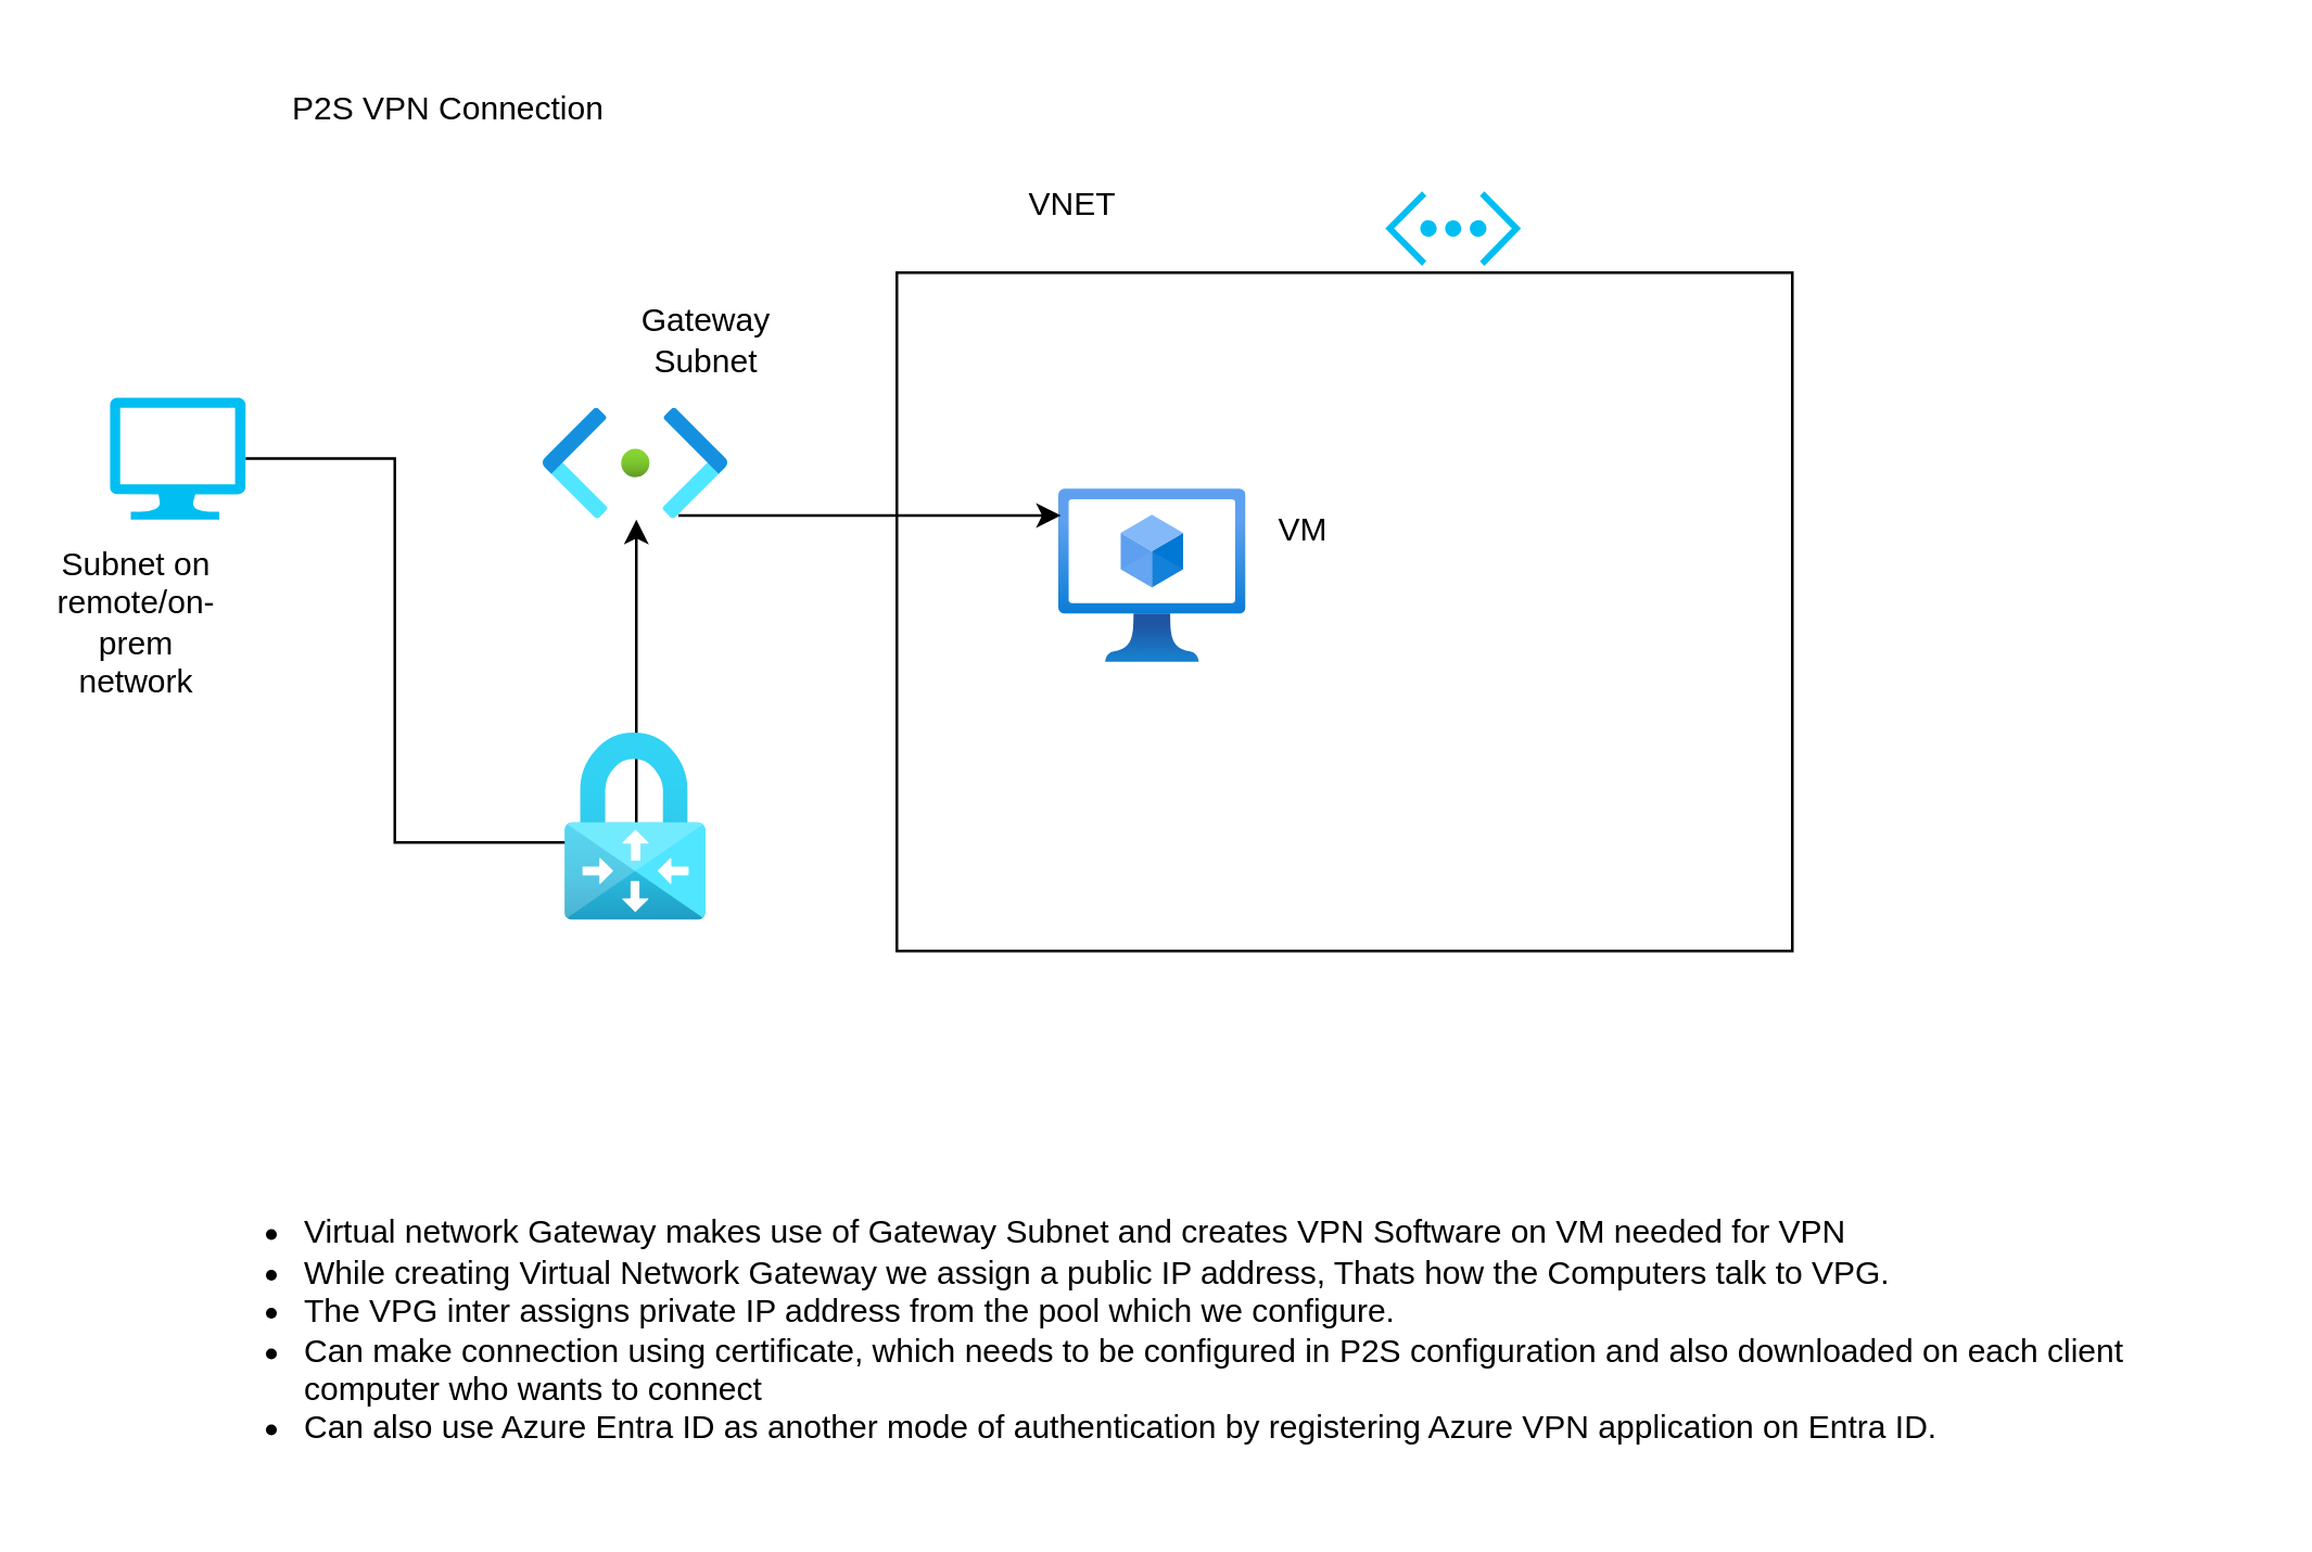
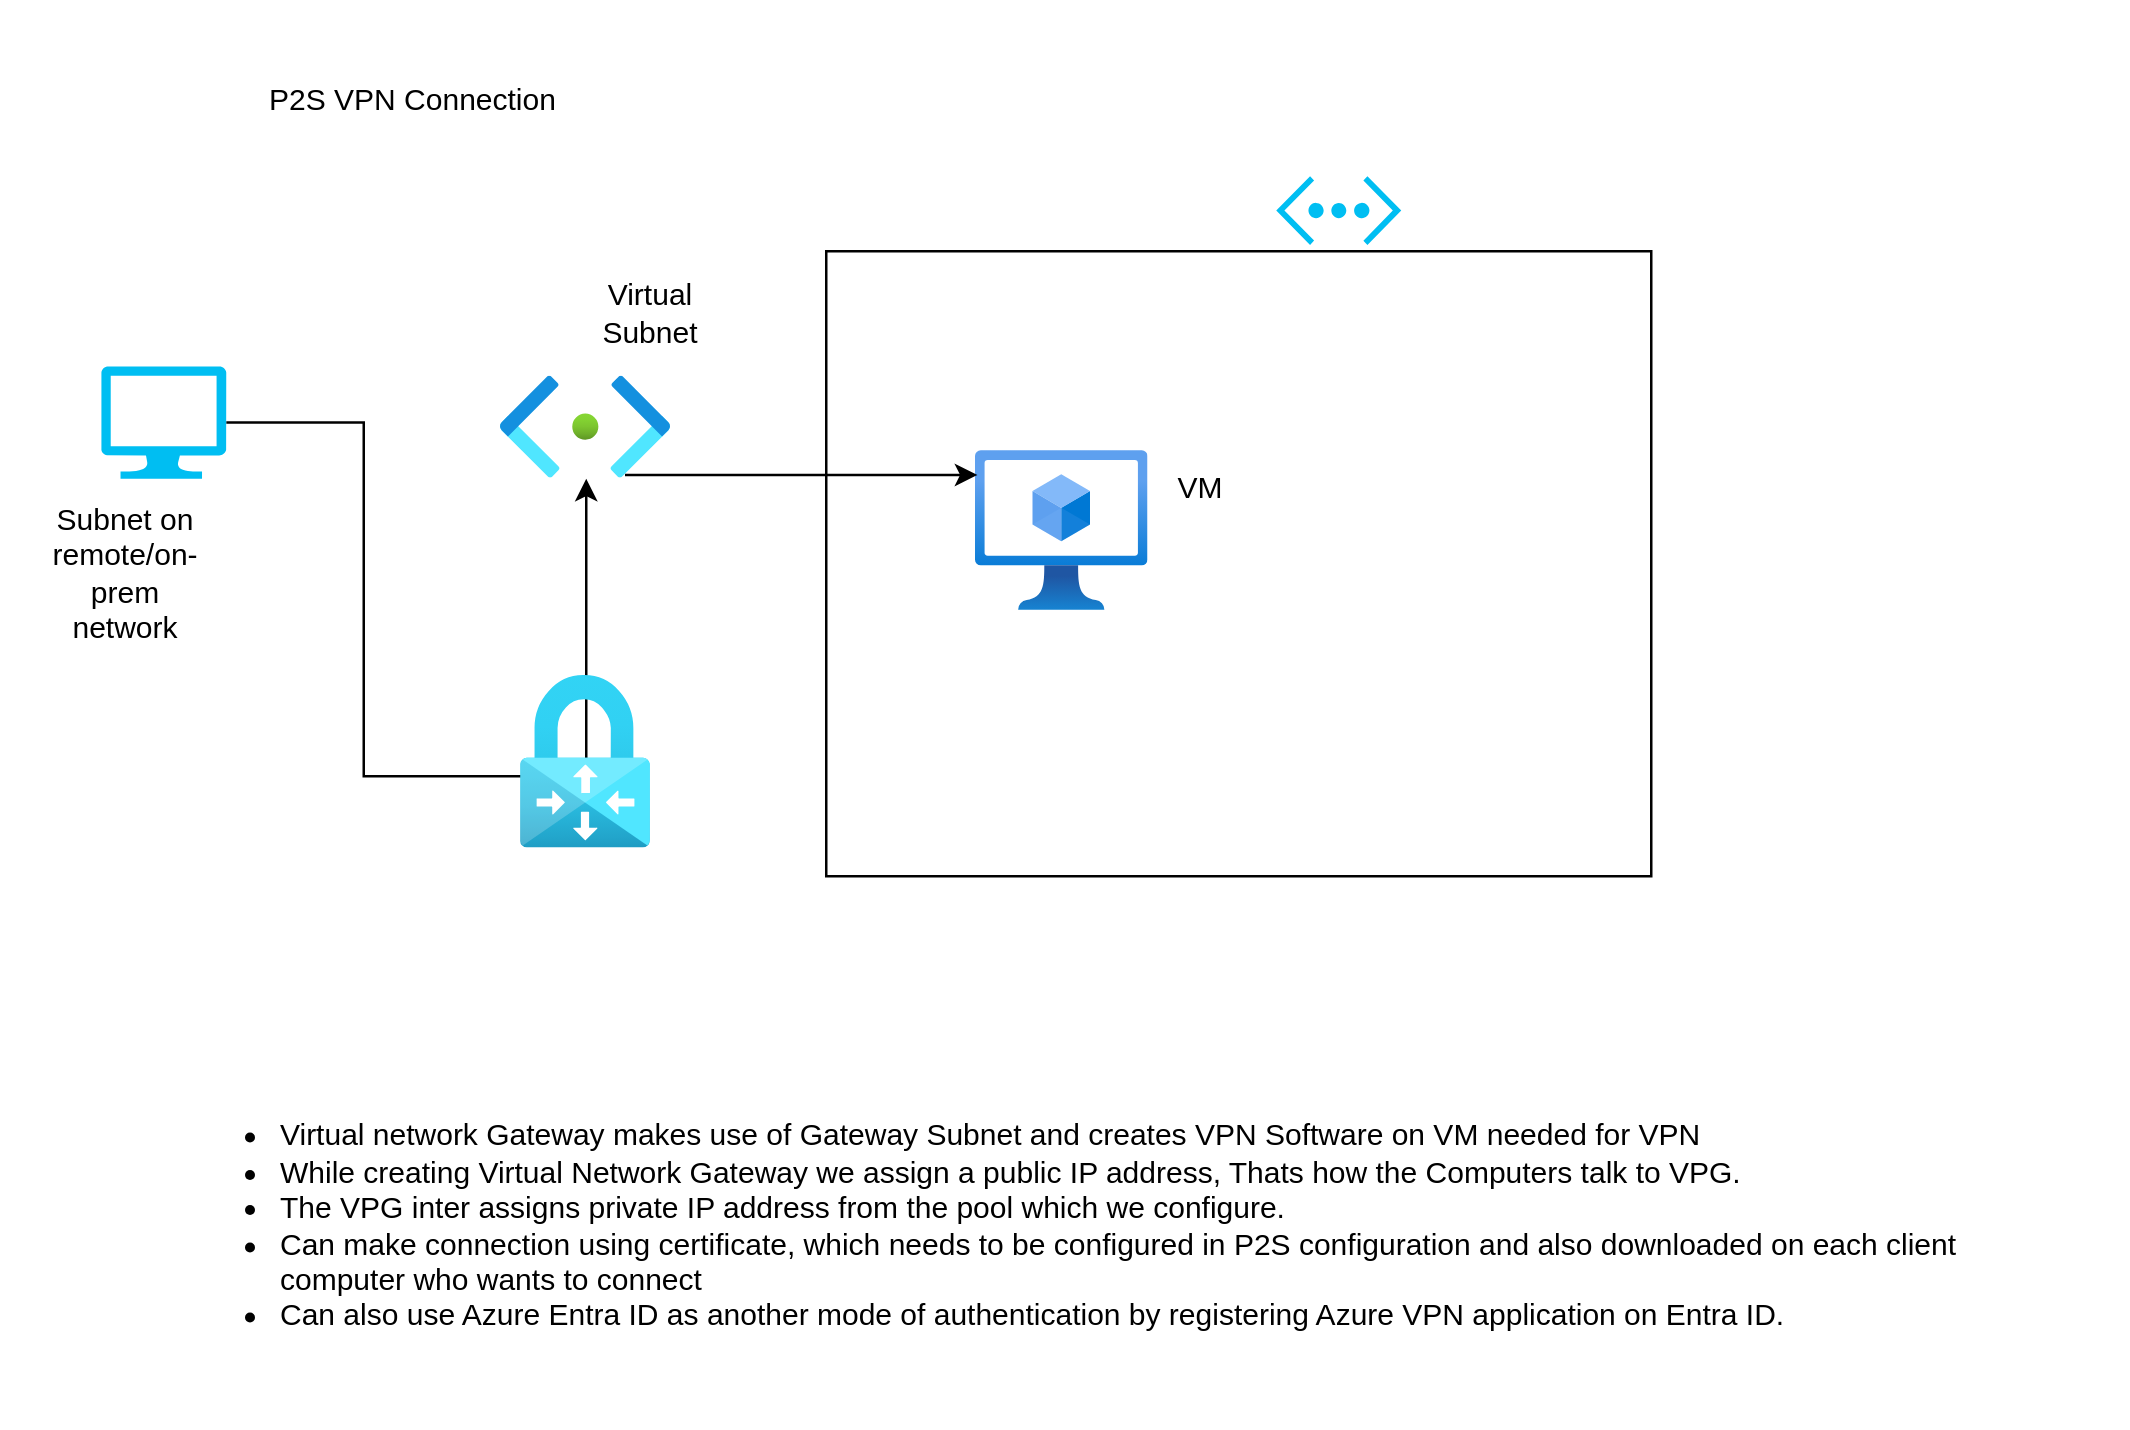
- <mxCell id="13" value="&lt;div&gt;VNET&lt;/div&gt;" style="text;html=1;align=center;verticalAlign=middle;whiteSpace=wrap;rounded=0;" vertex="1" parent="1"><mxGeometry x="365" y="60" width="60" height="30" as="geometry" /></mxCell>
- <mxCell id="10" value="&lt;div&gt;Gateway Subnet&lt;/div&gt;" style="text;html=1;align=center;verticalAlign=middle;whiteSpace=wrap;rounded=0;" vertex="1" parent="1"><mxGeometry x="230" y="110" width="60" height="30" as="geometry" /></mxCell>
+ <mxCell id="10" value="&lt;div&gt;Virtual Subnet&lt;/div&gt;" style="text;html=1;align=center;verticalAlign=middle;whiteSpace=wrap;rounded=0;" vertex="1" parent="1"><mxGeometry x="230" y="110" width="60" height="30" as="geometry" /></mxCell>
